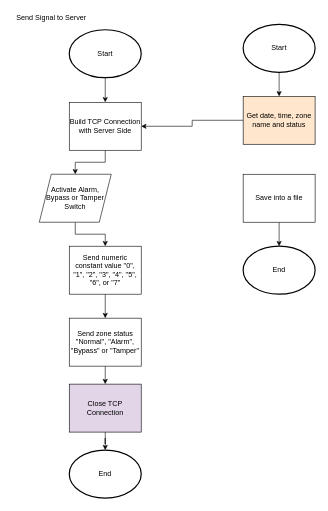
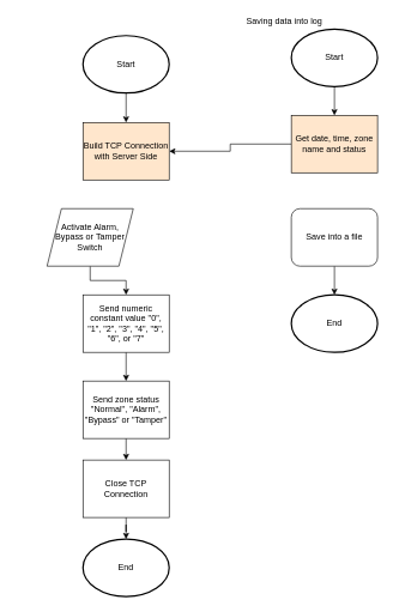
- <mxCell id="15" value="Send Signal to Server" style="text;html=1;align=center;verticalAlign=middle;resizable=0;points=[];autosize=1;strokeColor=none;fillColor=none;" vertex="1" parent="1"><mxGeometry x="20" y="20" width="130" height="20" as="geometry" /></mxCell>
+ <mxCell id="21" value="Saving data into log" style="text;html=1;align=center;verticalAlign=middle;resizable=0;points=[];autosize=1;strokeColor=none;fillColor=none;" vertex="1" parent="1"><mxGeometry x="335" y="20" width="120" height="20" as="geometry" /></mxCell>
- <mxCell id="12" value="Build TCP Connection with Server Side" style="rounded=0;whiteSpace=wrap;html=1;" vertex="1" parent="1"><mxGeometry x="115" y="170" width="120" height="80" as="geometry" /></mxCell>
+ <mxCell id="12" value="Build TCP Connection with Server Side" style="rounded=0;whiteSpace=wrap;html=1;fillColor=#ffe6cc;" vertex="1" parent="1"><mxGeometry x="115" y="170" width="120" height="80" as="geometry" /></mxCell>
- <mxCell id="11" style="edgeStyle=orthogonalEdgeStyle;rounded=0;orthogonalLoop=1;jettySize=auto;html=1;entryX=0.5;entryY=0;entryDx=0;entryDy=0;" edge="1" parent="1" source="12" target="5"><mxGeometry relative="1" as="geometry" /></mxCell>
- <mxCell id="19" value="Save into a file" style="rounded=0;whiteSpace=wrap;html=1;" vertex="1" parent="1"><mxGeometry x="405" y="290" width="120" height="80" as="geometry" /></mxCell>
+ <mxCell id="19" value="Save into a file" style="whiteSpace=wrap;html=1;rounded=1;" vertex="1" parent="1"><mxGeometry x="405" y="290" width="120" height="80" as="geometry" /></mxCell>
- <mxCell id="23" value="Close TCP Connection" style="rounded=0;whiteSpace=wrap;html=1;fillColor=#e1d5e7;" vertex="1" parent="1"><mxGeometry x="115" y="640" width="120" height="80" as="geometry" /></mxCell>
+ <mxCell id="23" value="Close TCP Connection" style="rounded=0;whiteSpace=wrap;html=1;" vertex="1" parent="1"><mxGeometry x="115" y="640" width="120" height="80" as="geometry" /></mxCell>
